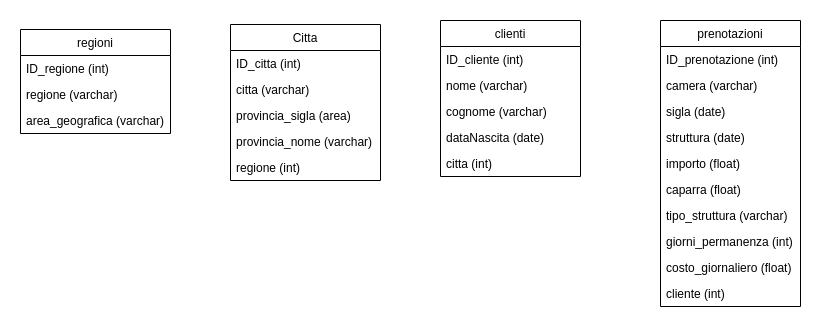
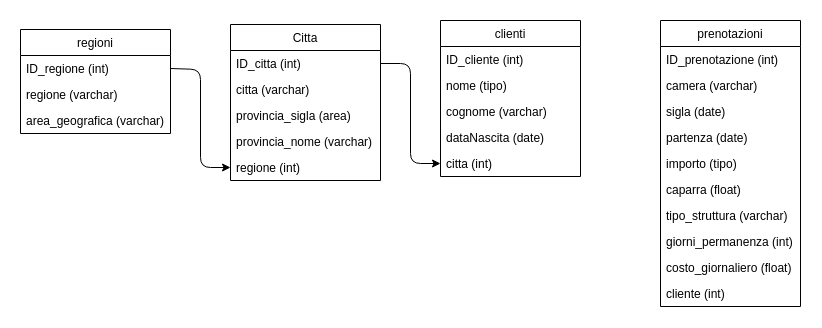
- <mxCell id="8" value="nome (varchar)" style="text;strokeColor=none;fillColor=none;align=left;verticalAlign=top;spacingLeft=4;spacingRight=4;overflow=hidden;rotatable=0;points=[[0,0.5],[1,0.5]];portConstraint=eastwest;" parent="6" vertex="1"><mxGeometry y="52" width="140" height="26" as="geometry" /></mxCell>
+ <mxCell id="8" value="nome (tipo)" style="text;strokeColor=none;fillColor=none;align=left;verticalAlign=top;spacingLeft=4;spacingRight=4;overflow=hidden;rotatable=0;points=[[0,0.5],[1,0.5]];portConstraint=eastwest;" parent="6" vertex="1"><mxGeometry y="52" width="140" height="26" as="geometry" /></mxCell>
+ <mxCell id="30" value="" style="endArrow=classic;html=1;exitX=1;exitY=0.5;exitDx=0;exitDy=0;entryX=0;entryY=0.5;entryDx=0;entryDy=0;" parent="1" source="24" target="11" edge="1"><mxGeometry width="50" height="50" relative="1" as="geometry"><mxPoint x="190" y="250" as="sourcePoint" /><mxPoint x="240" y="200" as="targetPoint" /><Array as="points"><mxPoint x="410" y="63" /><mxPoint x="410" y="163" /></Array></mxGeometry></mxCell>
+ <mxCell id="29" value="" style="endArrow=classic;html=1;entryX=0;entryY=0.5;entryDx=0;entryDy=0;exitX=1;exitY=0.5;exitDx=0;exitDy=0;" parent="1" source="3" target="28" edge="1"><mxGeometry width="50" height="50" relative="1" as="geometry"><mxPoint x="100" y="379" as="sourcePoint" /><mxPoint x="150" y="329" as="targetPoint" /><Array as="points"><mxPoint x="200" y="69" /><mxPoint x="200" y="167" /></Array></mxGeometry></mxCell>
- <mxCell id="16" value="struttura (date)" style="text;strokeColor=none;fillColor=none;align=left;verticalAlign=top;spacingLeft=4;spacingRight=4;overflow=hidden;rotatable=0;points=[[0,0.5],[1,0.5]];portConstraint=eastwest;" parent="12" vertex="1"><mxGeometry y="104" width="140" height="26" as="geometry" /></mxCell>
+ <mxCell id="16" value="partenza (date)" style="text;strokeColor=none;fillColor=none;align=left;verticalAlign=top;spacingLeft=4;spacingRight=4;overflow=hidden;rotatable=0;points=[[0,0.5],[1,0.5]];portConstraint=eastwest;" parent="12" vertex="1"><mxGeometry y="104" width="140" height="26" as="geometry" /></mxCell>
- <mxCell id="17" value="importo (float)" style="text;strokeColor=none;fillColor=none;align=left;verticalAlign=top;spacingLeft=4;spacingRight=4;overflow=hidden;rotatable=0;points=[[0,0.5],[1,0.5]];portConstraint=eastwest;" parent="12" vertex="1"><mxGeometry y="130" width="140" height="26" as="geometry" /></mxCell>
+ <mxCell id="17" value="importo (tipo)" style="text;strokeColor=none;fillColor=none;align=left;verticalAlign=top;spacingLeft=4;spacingRight=4;overflow=hidden;rotatable=0;points=[[0,0.5],[1,0.5]];portConstraint=eastwest;" parent="12" vertex="1"><mxGeometry y="130" width="140" height="26" as="geometry" /></mxCell>
